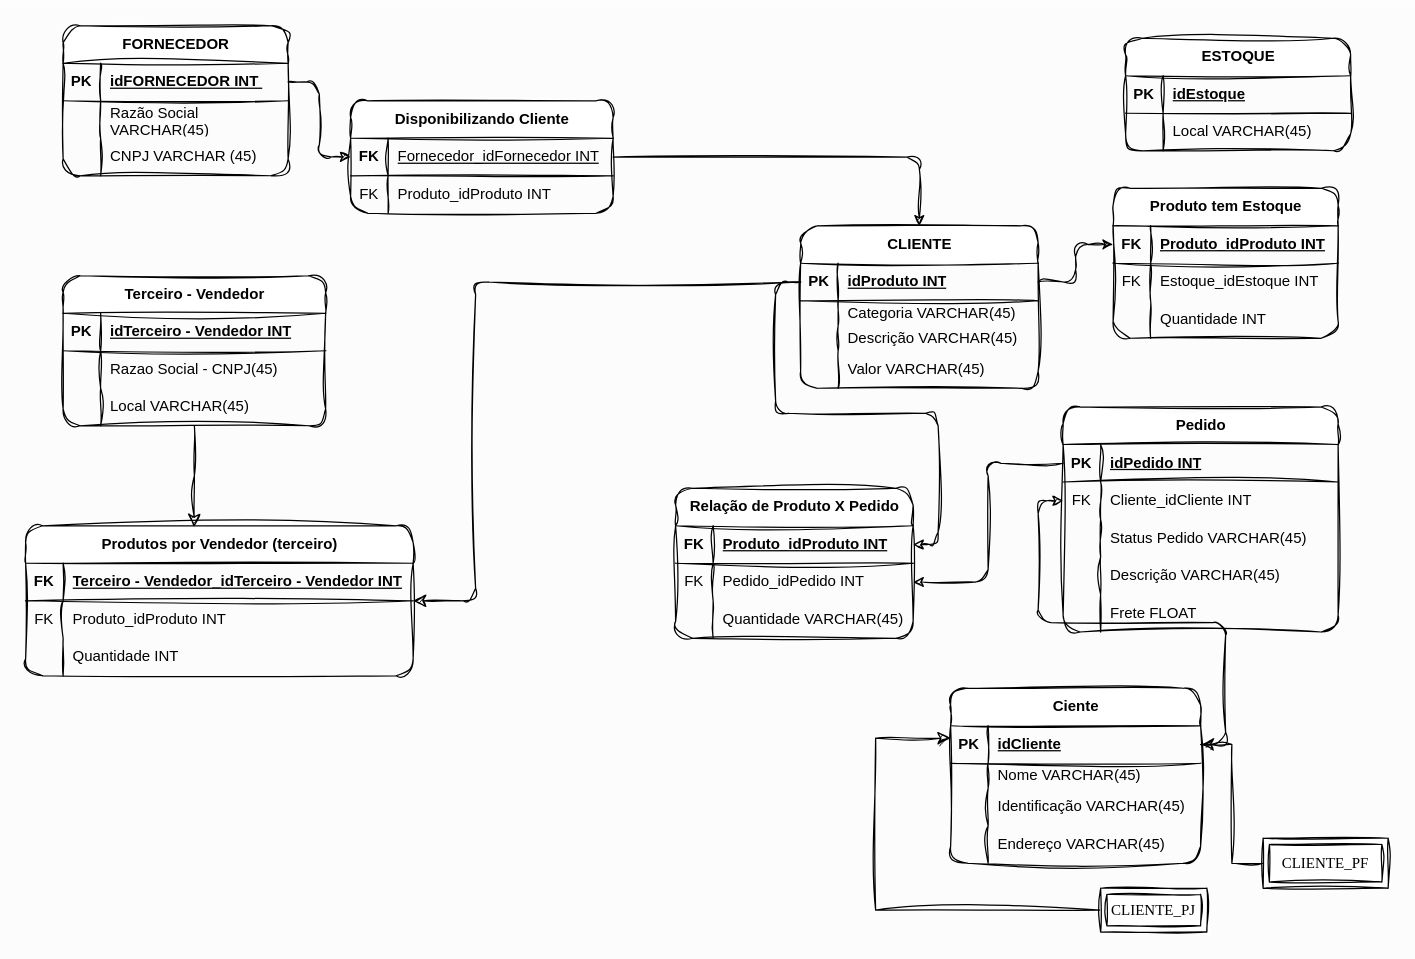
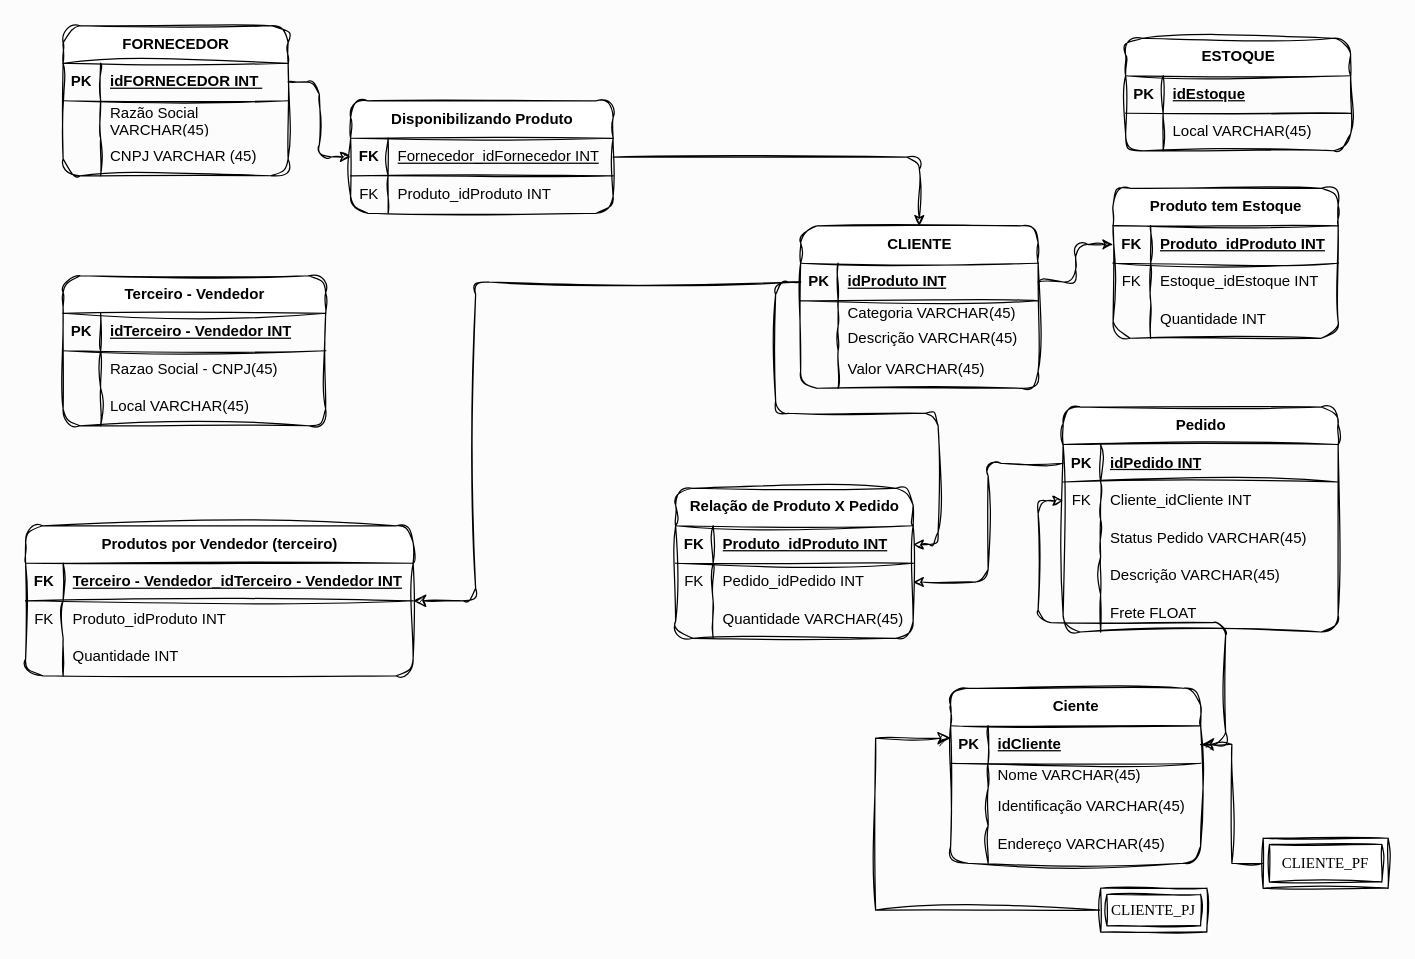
- <mxCell id="25" value="Disponibilizando Cliente" style="shape=table;startSize=30;container=1;collapsible=1;childLayout=tableLayout;fixedRows=1;rowLines=0;fontStyle=1;align=center;resizeLast=1;html=1;labelBackgroundColor=none;rounded=1;sketch=1;curveFitting=1;jiggle=2;" vertex="1" parent="1"><mxGeometry x="280" y="80" width="210" height="90" as="geometry" /></mxCell>
+ <mxCell id="25" value="Disponibilizando Produto" style="shape=table;startSize=30;container=1;collapsible=1;childLayout=tableLayout;fixedRows=1;rowLines=0;fontStyle=1;align=center;resizeLast=1;html=1;labelBackgroundColor=none;rounded=1;sketch=1;curveFitting=1;jiggle=2;" vertex="1" parent="1"><mxGeometry x="280" y="80" width="210" height="90" as="geometry" /></mxCell>
- <mxCell id="115" style="edgeStyle=orthogonalEdgeStyle;rounded=0;sketch=1;hachureGap=4;jiggle=2;curveFitting=1;orthogonalLoop=1;jettySize=auto;html=1;entryX=0.435;entryY=0.008;entryDx=0;entryDy=0;entryPerimeter=0;fontFamily=Architects Daughter;fontSource=https%3A%2F%2Ffonts.googleapis.com%2Fcss%3Ffamily%3DArchitects%2BDaughter;fontSize=12;startSize=8;endSize=8;elbow=vertical;" edge="1" parent="1" source="104" target="94"><mxGeometry relative="1" as="geometry" /></mxCell>
